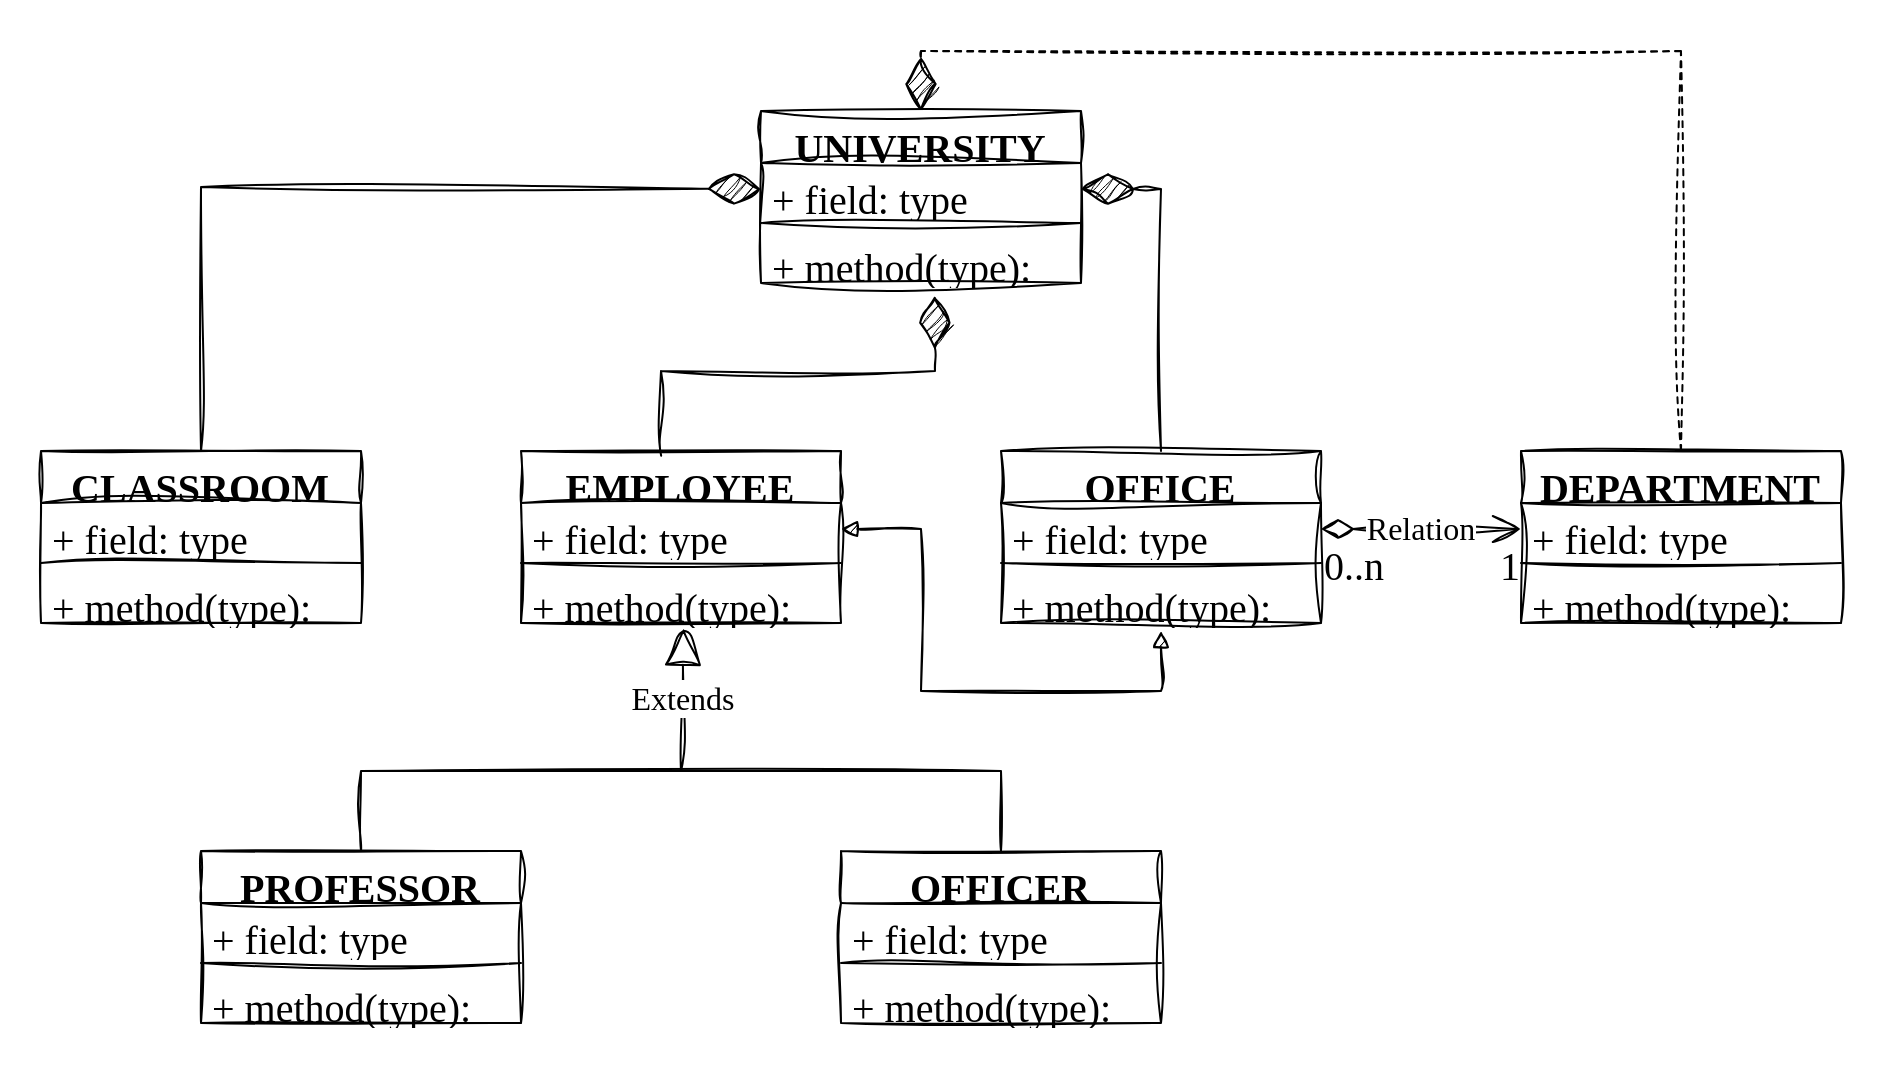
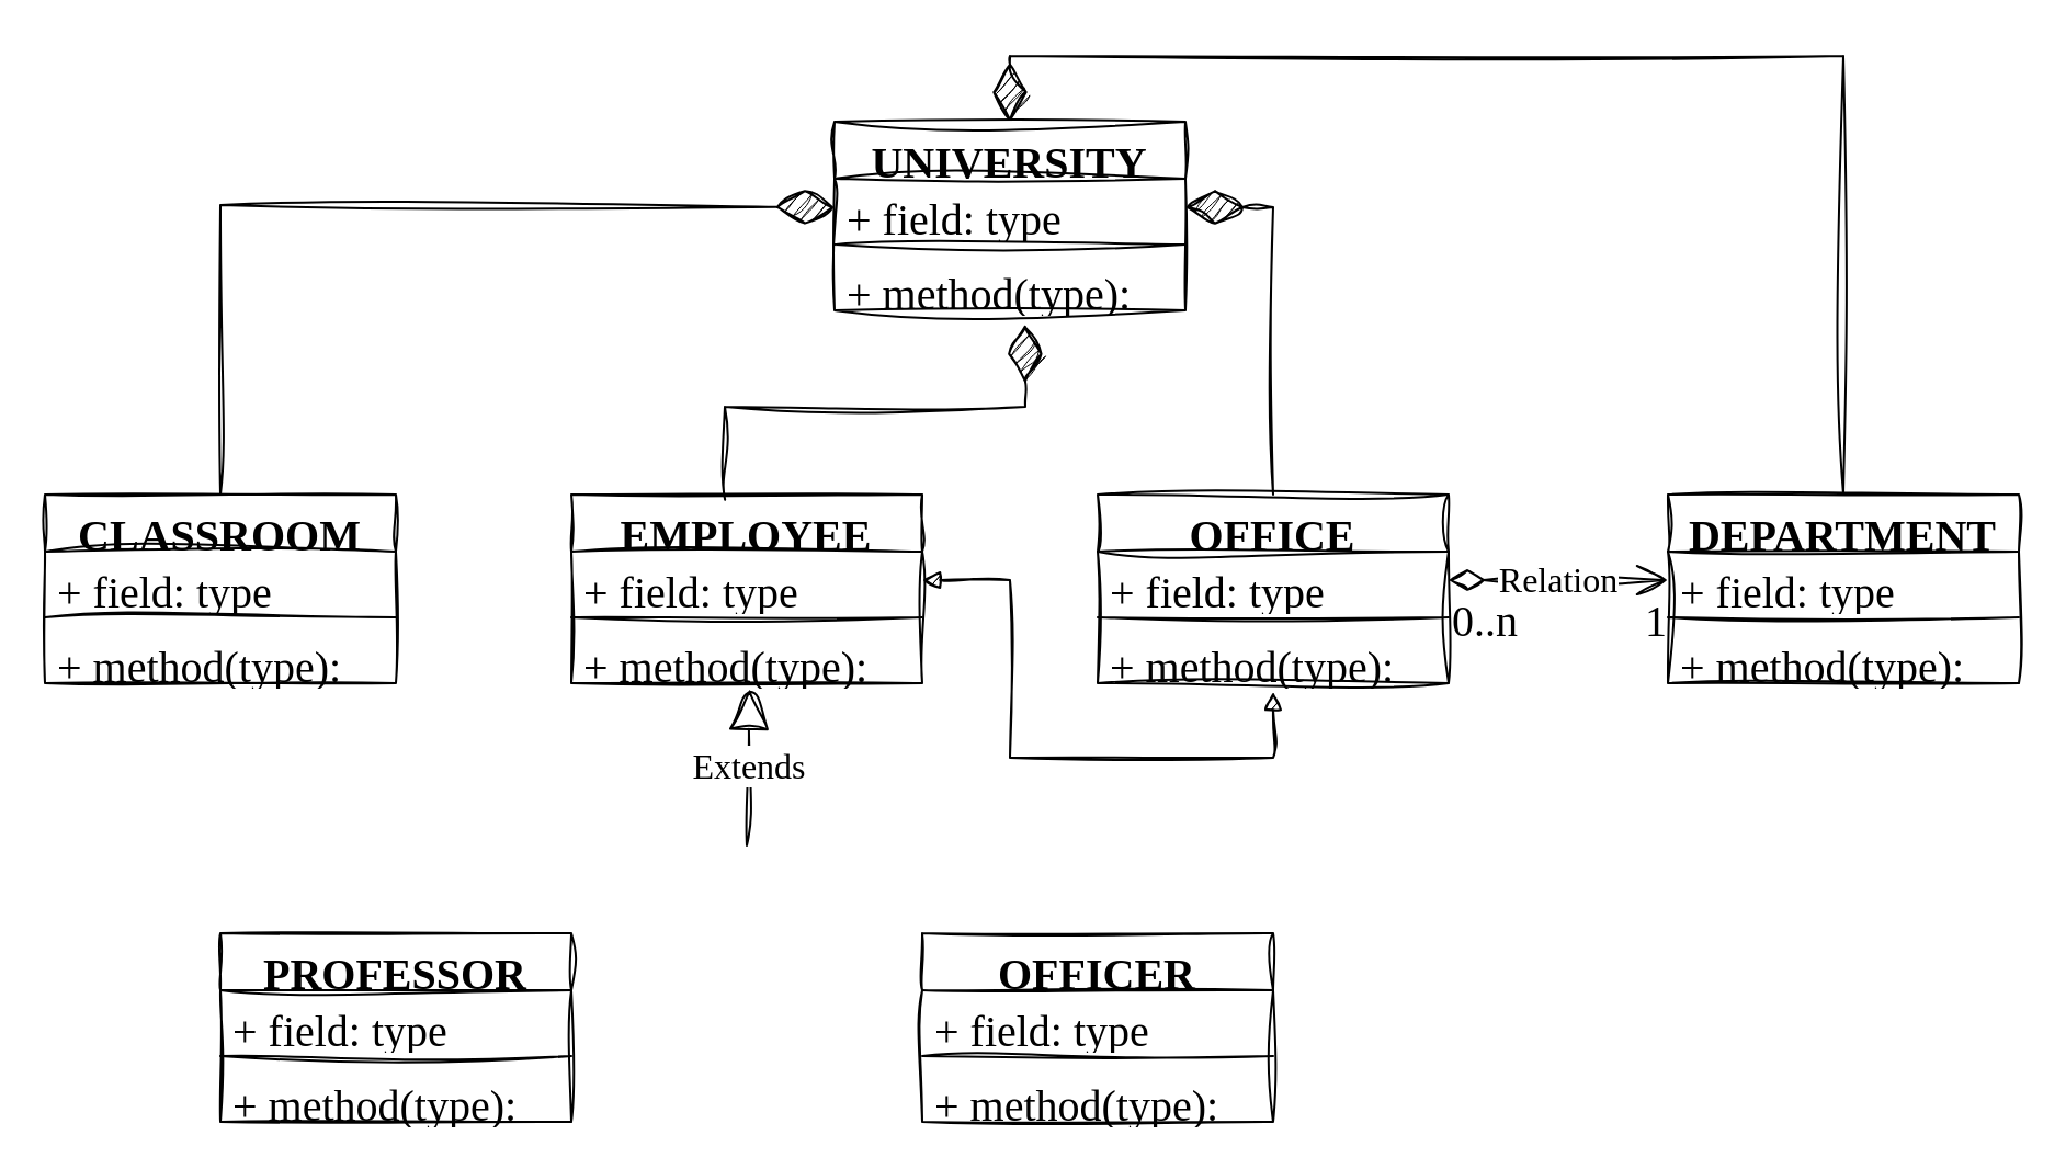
- <mxCell id="32" value="" style="endArrow=diamondThin;endFill=1;endSize=24;html=1;rounded=0;sketch=1;hachureGap=4;jiggle=2;curveFitting=1;fontFamily=Architects Daughter;fontSource=https%3A%2F%2Ffonts.googleapis.com%2Fcss%3Ffamily%3DArchitects%2BDaughter;fontSize=16;entryX=0.5;entryY=0;entryDx=0;entryDy=0;exitX=0.5;exitY=0;exitDx=0;exitDy=0;dashed=1;" edge="1" parent="1" source="10" target="2"><mxGeometry width="160" relative="1" as="geometry"><mxPoint x="820" y="210" as="sourcePoint" /><mxPoint x="960" y="51" as="targetPoint" /><Array as="points"><mxPoint x="840" y="20" /><mxPoint x="460" y="20" /></Array></mxGeometry></mxCell>
+ <mxCell id="32" value="" style="endArrow=diamondThin;endFill=1;endSize=24;html=1;rounded=0;sketch=1;hachureGap=4;jiggle=2;curveFitting=1;fontFamily=Architects Daughter;fontSource=https%3A%2F%2Ffonts.googleapis.com%2Fcss%3Ffamily%3DArchitects%2BDaughter;fontSize=16;entryX=0.5;entryY=0;entryDx=0;entryDy=0;exitX=0.5;exitY=0;exitDx=0;exitDy=0;" edge="1" parent="1" source="10" target="2"><mxGeometry width="160" relative="1" as="geometry"><mxPoint x="820" y="210" as="sourcePoint" /><mxPoint x="960" y="51" as="targetPoint" /><Array as="points"><mxPoint x="840" y="20" /><mxPoint x="460" y="20" /></Array></mxGeometry></mxCell>
- <mxCell id="35" value="" style="endArrow=none;html=1;rounded=0;sketch=1;hachureGap=4;jiggle=2;curveFitting=1;fontFamily=Architects Daughter;fontSource=https%3A%2F%2Ffonts.googleapis.com%2Fcss%3Ffamily%3DArchitects%2BDaughter;fontSize=16;entryX=0.5;entryY=0;entryDx=0;entryDy=0;exitX=0.5;exitY=0;exitDx=0;exitDy=0;" edge="1" parent="1" source="22" target="26"><mxGeometry relative="1" as="geometry"><mxPoint x="180" y="380" as="sourcePoint" /><mxPoint x="500" y="380" as="targetPoint" /><Array as="points"><mxPoint x="180" y="380" /><mxPoint x="500" y="380" /></Array></mxGeometry></mxCell>
